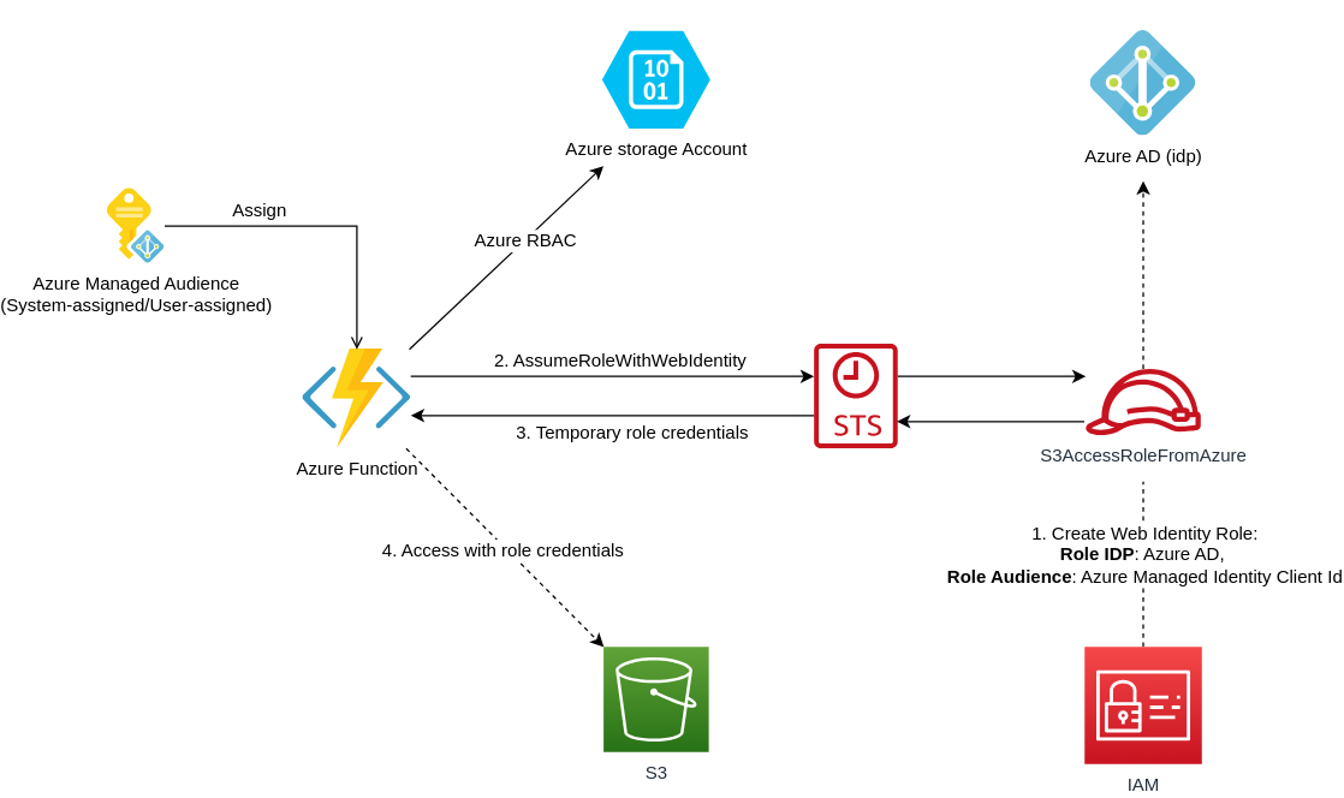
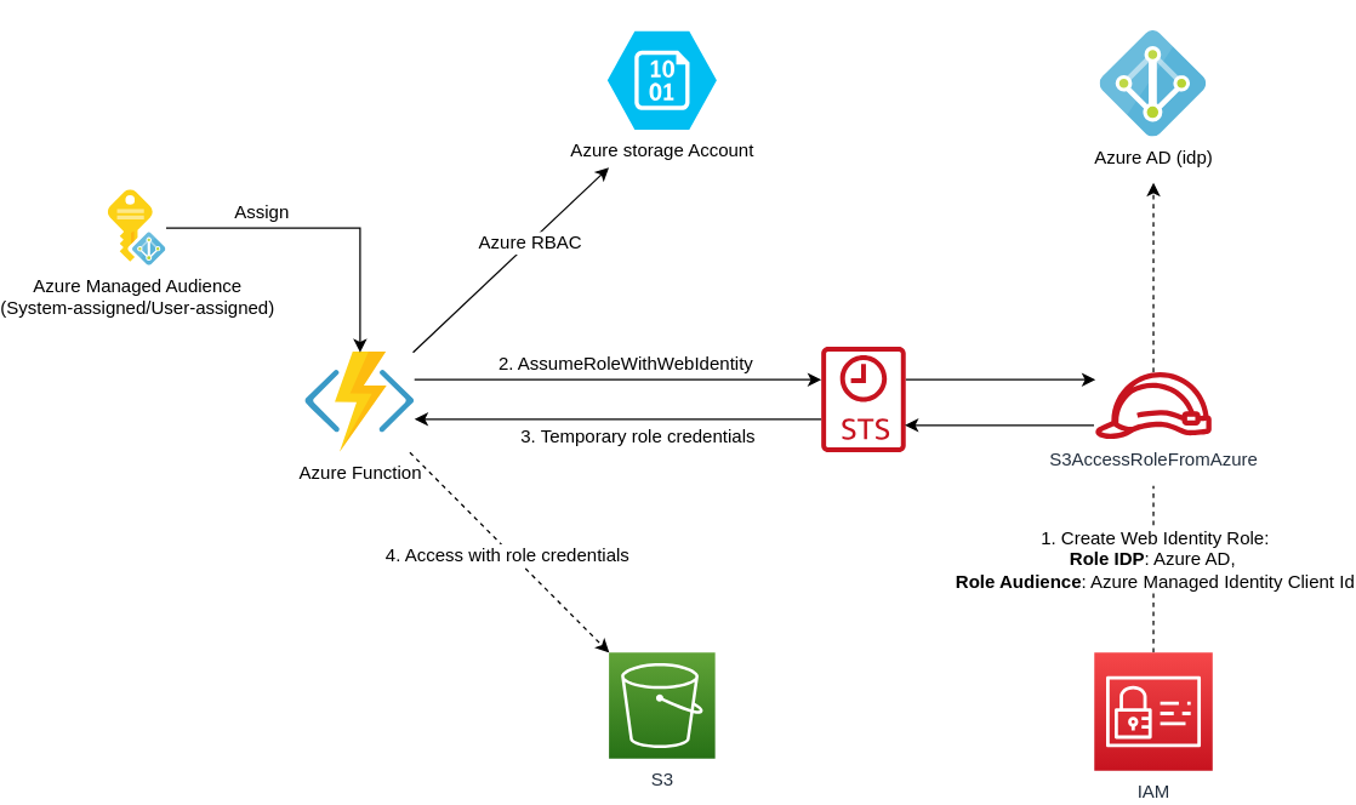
- <mxCell id="10" style="edgeStyle=orthogonalEdgeStyle;rounded=0;orthogonalLoop=1;jettySize=auto;html=1;startArrow=none;startFill=0;endArrow=open;endFill=1;" edge="1" parent="1" source="12" target="8"><mxGeometry relative="1" as="geometry"><mxPoint x="210" y="230" as="targetPoint" /></mxGeometry></mxCell>
+ <mxCell id="10" style="edgeStyle=orthogonalEdgeStyle;rounded=0;orthogonalLoop=1;jettySize=auto;html=1;startArrow=none;startFill=0;endArrow=classic;endFill=1;" edge="1" parent="1" source="12" target="8"><mxGeometry relative="1" as="geometry"><mxPoint x="210" y="230" as="targetPoint" /></mxGeometry></mxCell>
